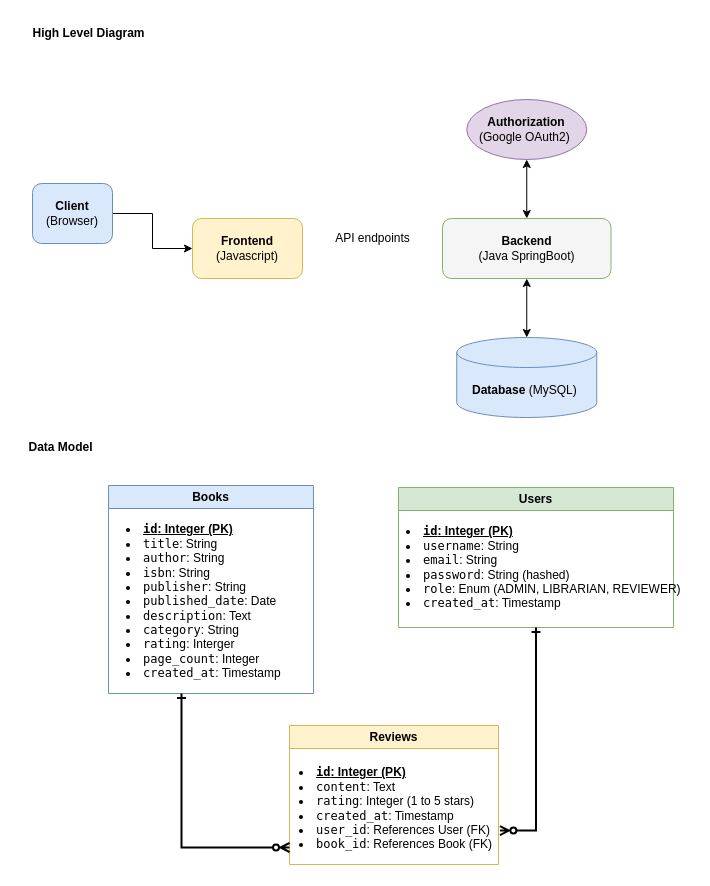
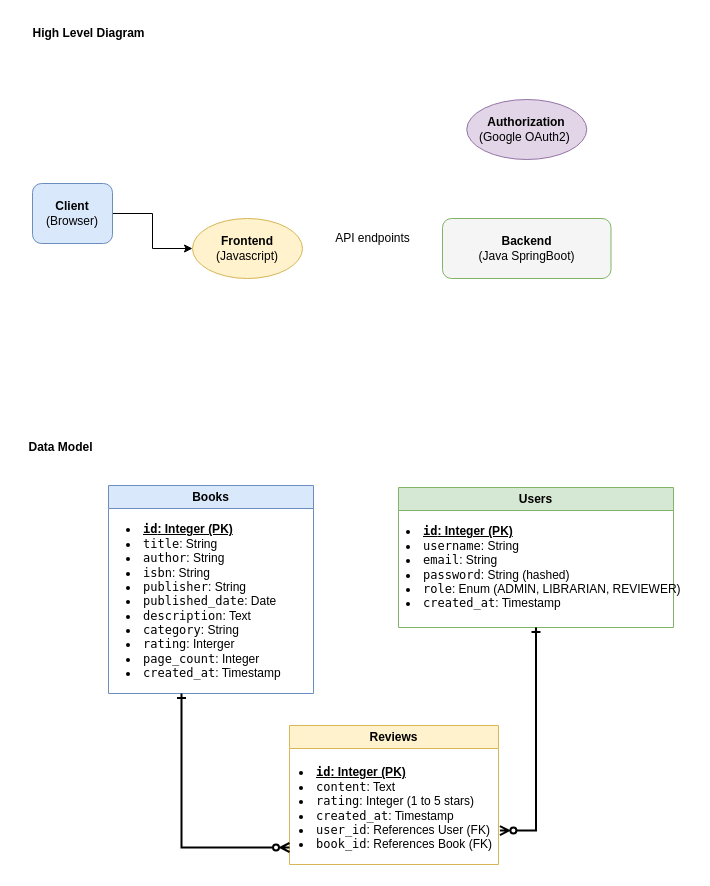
- <mxCell id="10" value="" style="endArrow=classic;startArrow=classic;html=1;rounded=0;entryX=0.5;entryY=1;entryDx=0;entryDy=0;exitX=0.5;exitY=0;exitDx=0;exitDy=0;" parent="1" source="6" target="7" edge="1"><mxGeometry width="50" height="50" relative="1" as="geometry"><mxPoint x="429.5" y="205.5" as="sourcePoint" /><mxPoint x="479.5" y="155.5" as="targetPoint" /></mxGeometry></mxCell>
- <mxCell id="5" value="&lt;b&gt;Frontend &lt;/b&gt;(Javascript)" style="whiteSpace=wrap;html=1;rounded=1;fillColor=#fff2cc;strokeColor=#d6b656;" parent="1" vertex="1"><mxGeometry x="192" y="218" width="110" height="60" as="geometry" /></mxCell>
+ <mxCell id="5" value="&lt;b&gt;Frontend &lt;/b&gt;(Javascript)" style="ellipse;whiteSpace=wrap;html=1;fillColor=#fff2cc;strokeColor=#d6b656;" parent="1" vertex="1"><mxGeometry x="192" y="218" width="110" height="60" as="geometry" /></mxCell>
- <mxCell id="11" value="" style="endArrow=classic;startArrow=classic;html=1;rounded=0;exitX=0.5;exitY=0;exitDx=0;exitDy=0;exitPerimeter=0;entryX=0.5;entryY=1;entryDx=0;entryDy=0;" parent="1" source="8" target="6" edge="1"><mxGeometry width="50" height="50" relative="1" as="geometry"><mxPoint x="479.5" y="328" as="sourcePoint" /><mxPoint x="529.5" y="278" as="targetPoint" /></mxGeometry></mxCell>
- <mxCell id="8" value="&lt;div&gt;&lt;br&gt;&lt;b&gt;Database&amp;nbsp;&lt;/b&gt;(MySQL)&amp;nbsp;&lt;div&gt;&lt;br&gt;&lt;/div&gt;&lt;/div&gt;" style="shape=cylinder3;whiteSpace=wrap;html=1;boundedLbl=1;backgroundOutline=1;size=15;fillColor=#dae8fc;strokeColor=#6c8ebf;" parent="1" vertex="1"><mxGeometry x="456.25" y="337" width="140" height="80" as="geometry" /></mxCell>
